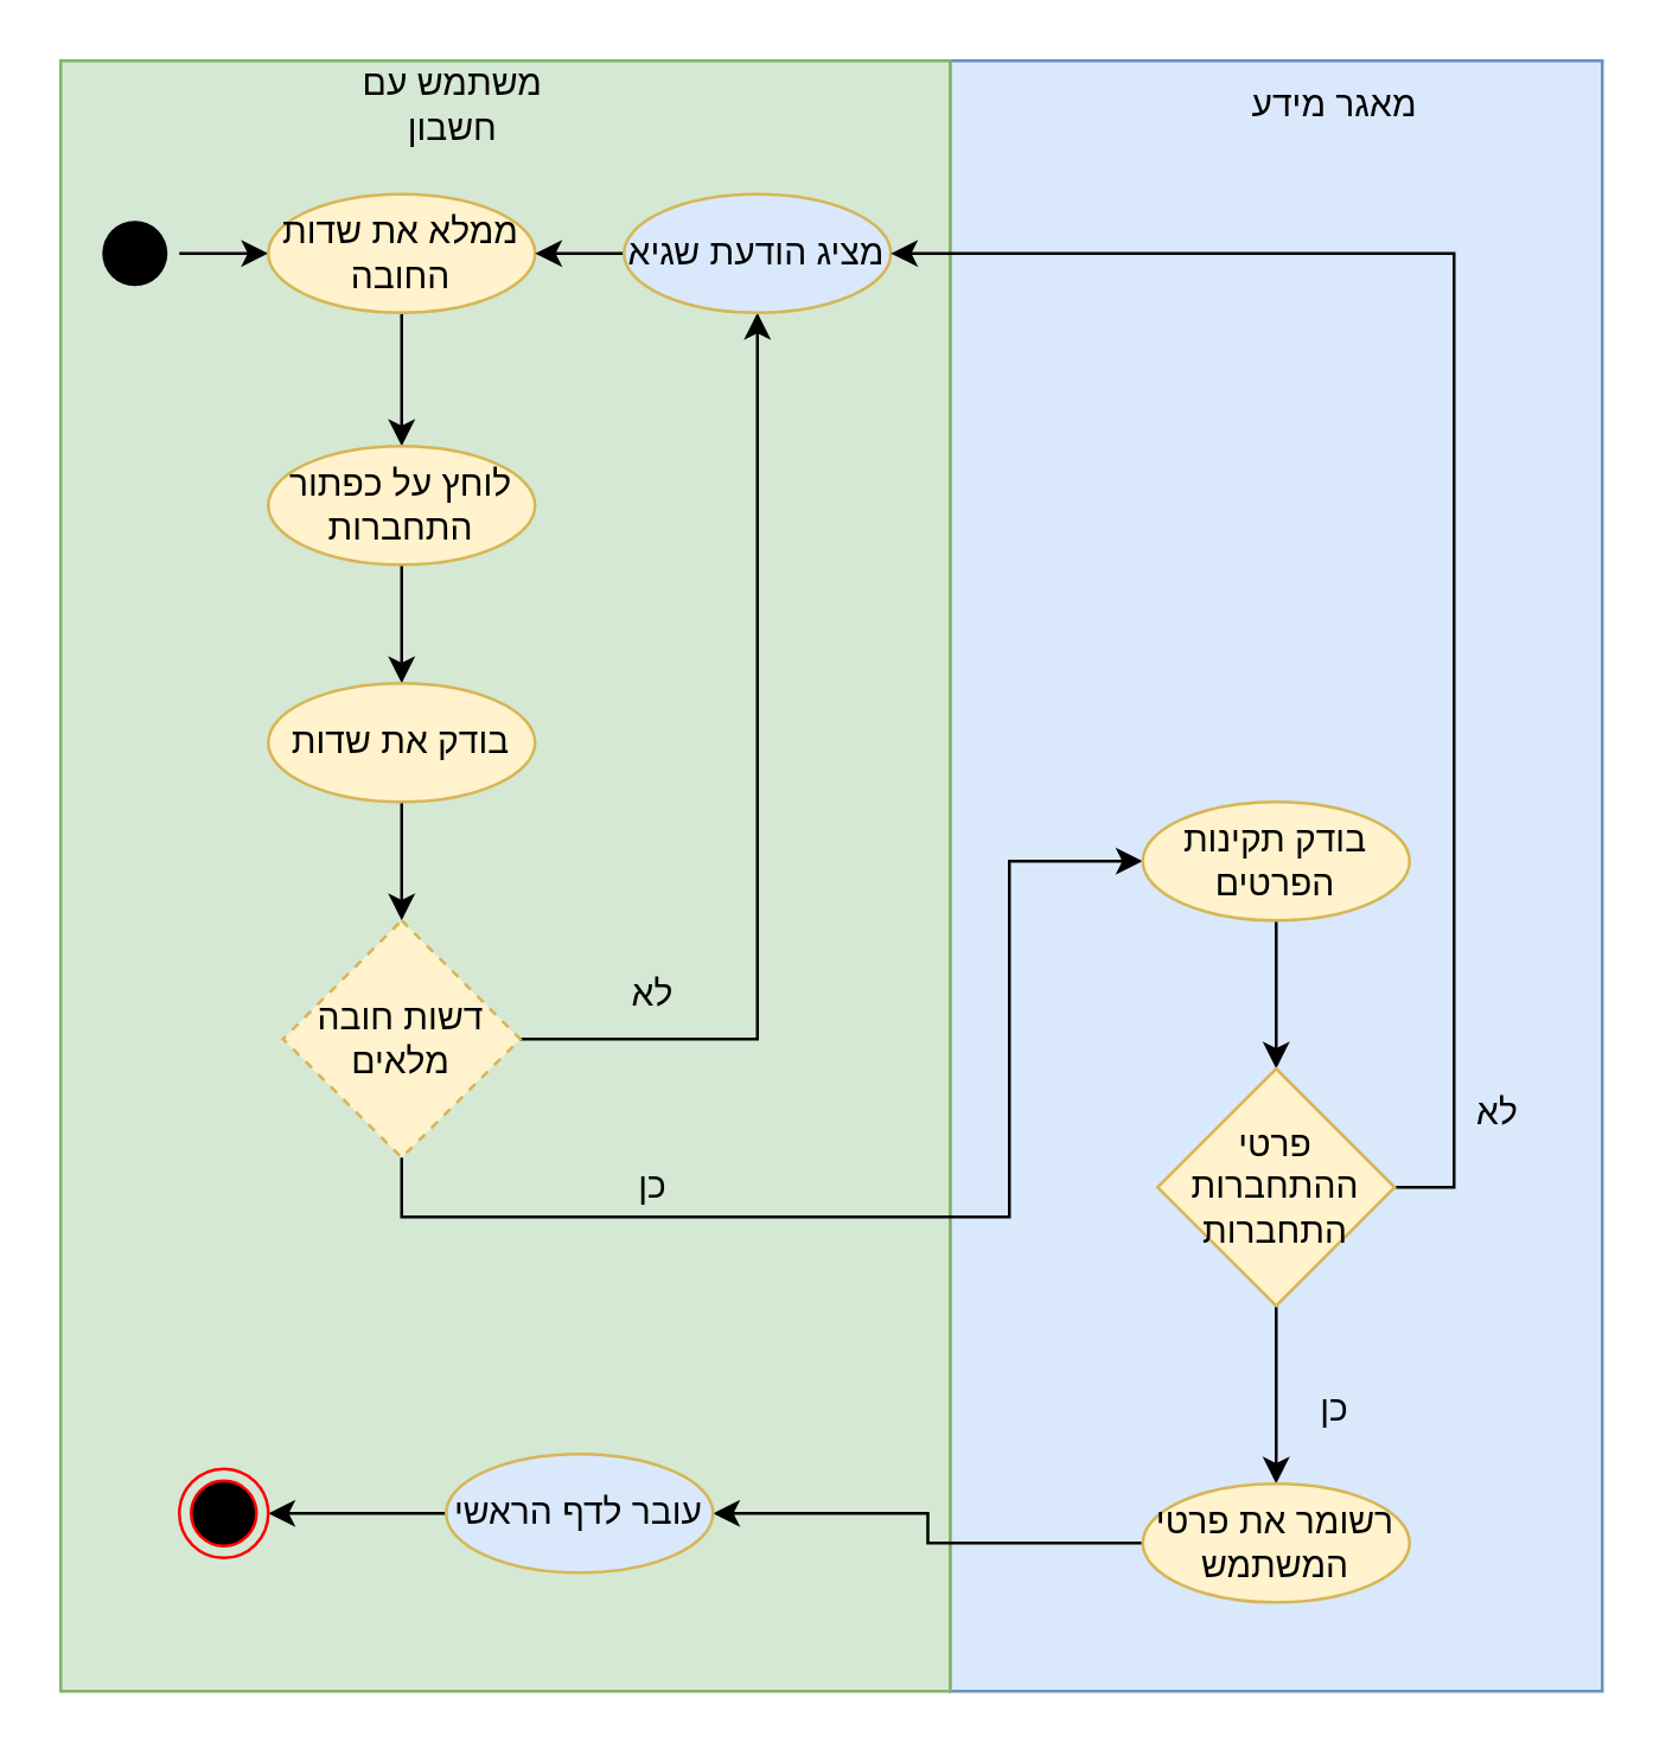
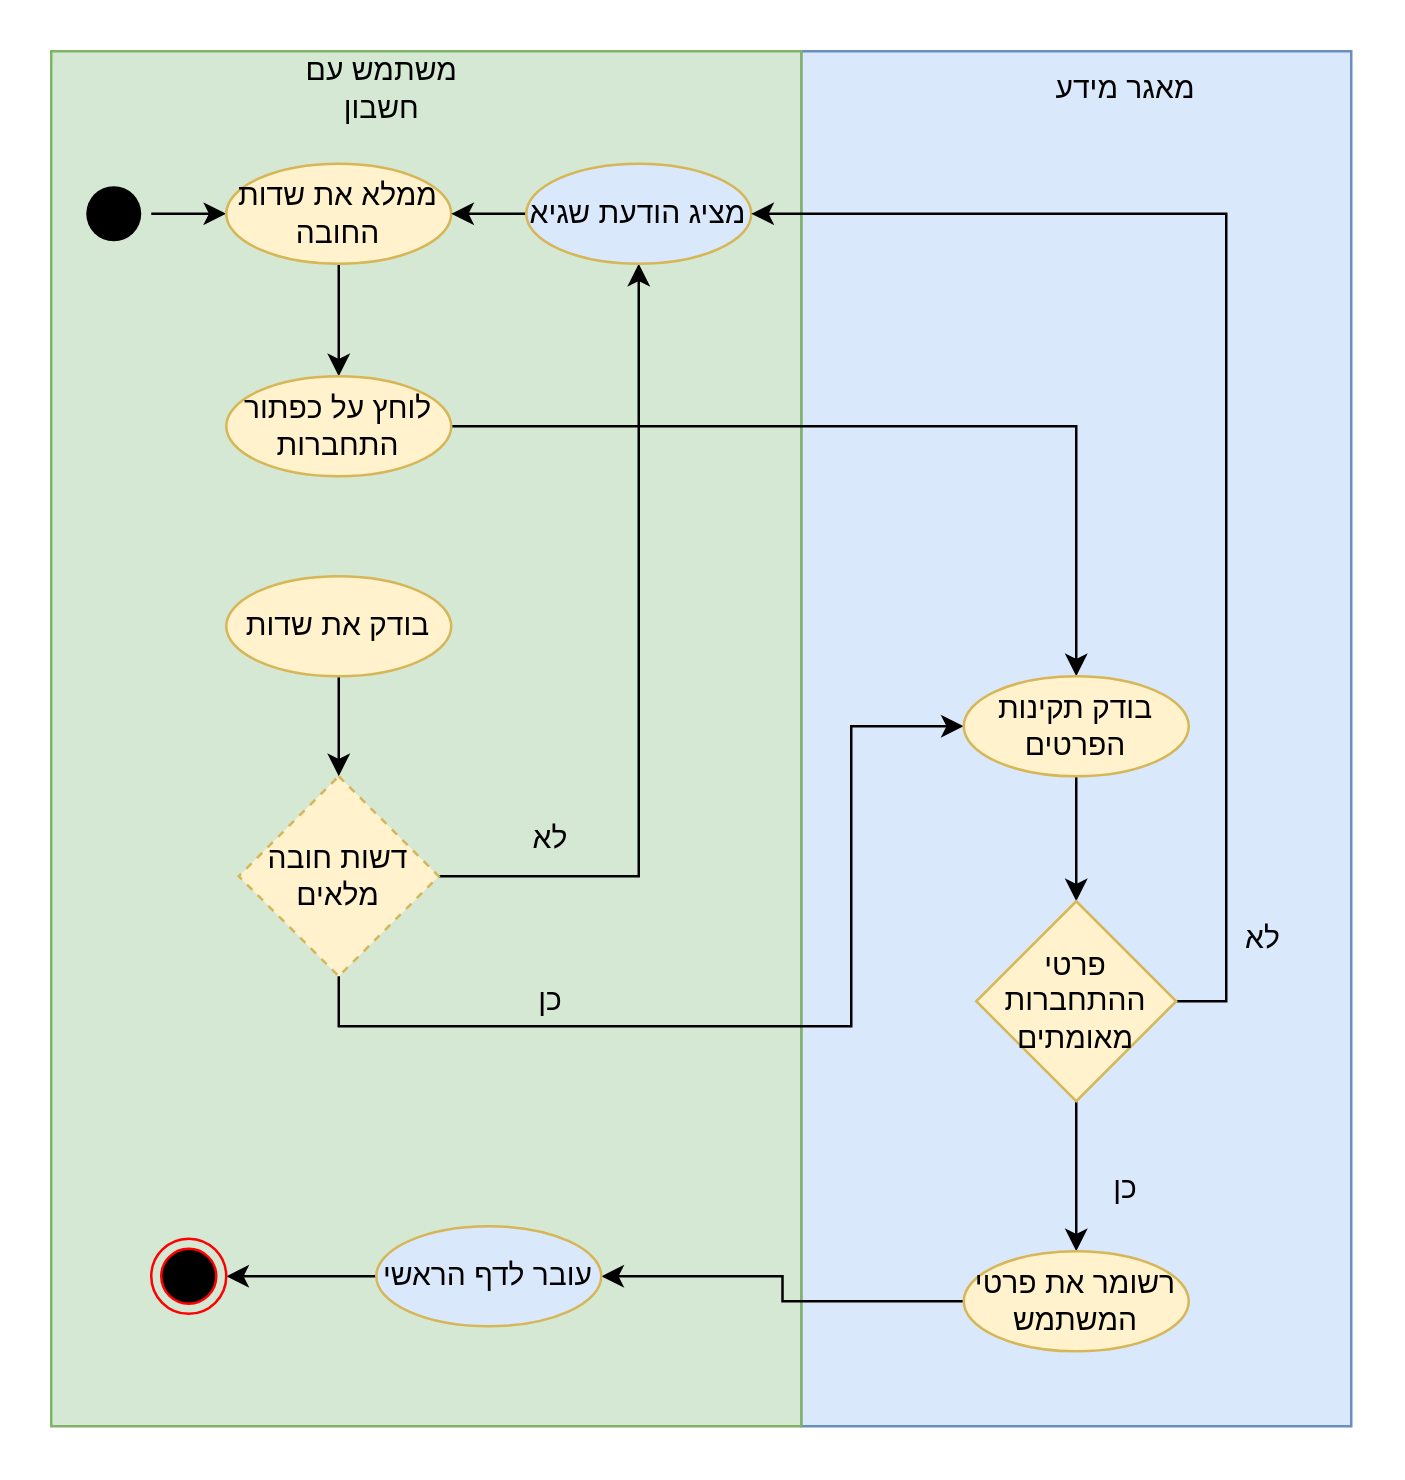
- <mxCell id="8" value="" style="edgeStyle=orthogonalEdgeStyle;rounded=0;orthogonalLoop=1;jettySize=auto;html=1;" edge="1" parent="1" source="9" target="11"><mxGeometry relative="1" as="geometry" /></mxCell>
+ <mxCell id="8" value="" style="edgeStyle=orthogonalEdgeStyle;rounded=0;orthogonalLoop=1;jettySize=auto;html=1;" edge="1" parent="1" source="9" target="19"><mxGeometry relative="1" as="geometry" /></mxCell>
- <mxCell id="22" value="פרטי ההתחברות התחברות" style="rhombus;whiteSpace=wrap;html=1;fillColor=#fff2cc;strokeColor=#d6b656;shadow=0;" vertex="1" parent="1"><mxGeometry x="390" y="360" width="80" height="80" as="geometry" /></mxCell>
+ <mxCell id="22" value="פרטי ההתחברות מאומתים" style="rhombus;whiteSpace=wrap;html=1;fillColor=#fff2cc;strokeColor=#d6b656;shadow=0;" vertex="1" parent="1"><mxGeometry x="390" y="360" width="80" height="80" as="geometry" /></mxCell>
